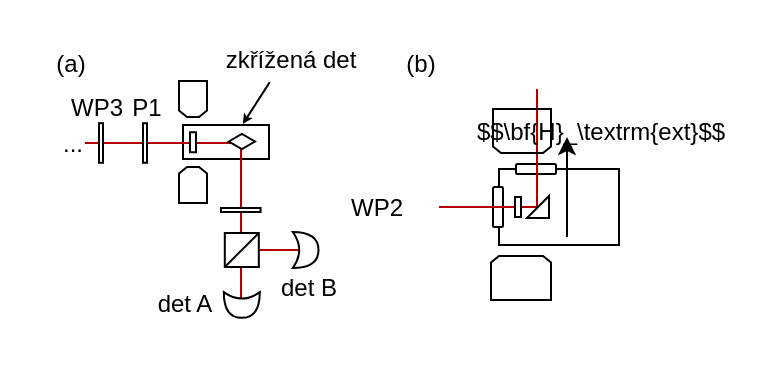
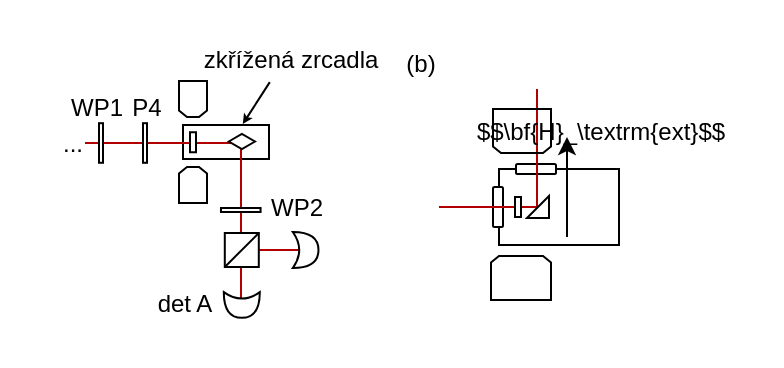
- <mxCell id="25" value="zkřížená det" style="text;html=1;align=center;verticalAlign=middle;resizable=0;points=[];autosize=1;strokeColor=none;fillColor=none;" parent="1" vertex="1"><mxGeometry x="94.5" width="100" height="20" as="geometry" y="20" /></mxCell>
+ <mxCell id="25" value="zkřížená zrcadla" style="text;html=1;align=center;verticalAlign=middle;resizable=0;points=[];autosize=1;strokeColor=none;fillColor=none;" parent="1" vertex="1"><mxGeometry x="94.5" width="100" height="20" as="geometry" y="20" /></mxCell>
- <mxCell id="20" value="(a)" style="text;html=1;align=center;verticalAlign=middle;resizable=0;points=[];autosize=1;strokeColor=none;fillColor=none;" parent="1" vertex="1"><mxGeometry y="22" width="30" height="20" as="geometry" x="20" /></mxCell>
- <mxCell id="17" value="WP3" style="text;html=1;align=center;verticalAlign=middle;resizable=0;points=[];autosize=1;strokeColor=none;fillColor=none;" parent="1" vertex="1"><mxGeometry x="28" y="44" width="40" height="20" as="geometry" /></mxCell>
+ <mxCell id="17" value="WP1" style="text;html=1;align=center;verticalAlign=middle;resizable=0;points=[];autosize=1;strokeColor=none;fillColor=none;" parent="1" vertex="1"><mxGeometry x="28" y="44" width="40" height="20" as="geometry" /></mxCell>
- <mxCell id="16" value="P1" style="text;html=1;align=center;verticalAlign=middle;resizable=0;points=[];autosize=1;strokeColor=none;fillColor=none;" parent="1" vertex="1"><mxGeometry x="58" y="44" width="30" height="20" as="geometry" /></mxCell>
+ <mxCell id="16" value="P4" style="text;html=1;align=center;verticalAlign=middle;resizable=0;points=[];autosize=1;strokeColor=none;fillColor=none;" parent="1" vertex="1"><mxGeometry x="58" y="44" width="30" height="20" as="geometry" /></mxCell>
- <mxCell id="13" value="WP2" style="text;html=1;align=center;verticalAlign=middle;resizable=0;points=[];autosize=1;strokeColor=none;fillColor=none;" parent="1" vertex="1"><mxGeometry x="167.89" y="94.4" width="40" height="20" as="geometry" /></mxCell>
+ <mxCell id="13" value="WP2" style="text;html=1;align=center;verticalAlign=middle;resizable=0;points=[];autosize=1;strokeColor=none;fillColor=none;" parent="1" vertex="1"><mxGeometry x="127.89" y="94.4" width="40" height="20" as="geometry" /></mxCell>
- <mxCell id="23" value="det B" style="text;html=1;align=center;verticalAlign=middle;resizable=0;points=[];autosize=1;strokeColor=none;fillColor=none;" parent="1" vertex="1"><mxGeometry x="134" y="133.5" width="40" height="20" as="geometry" /></mxCell>
